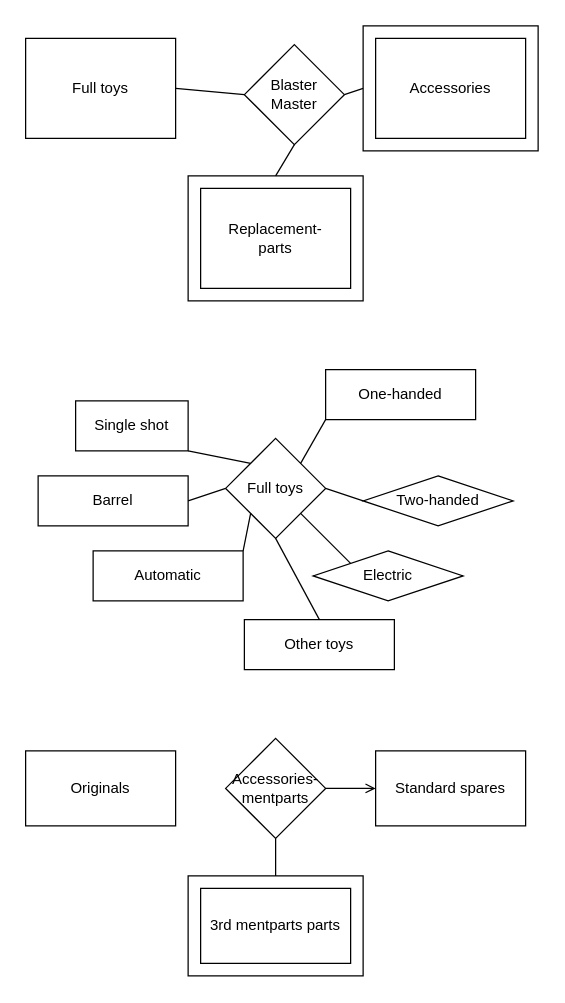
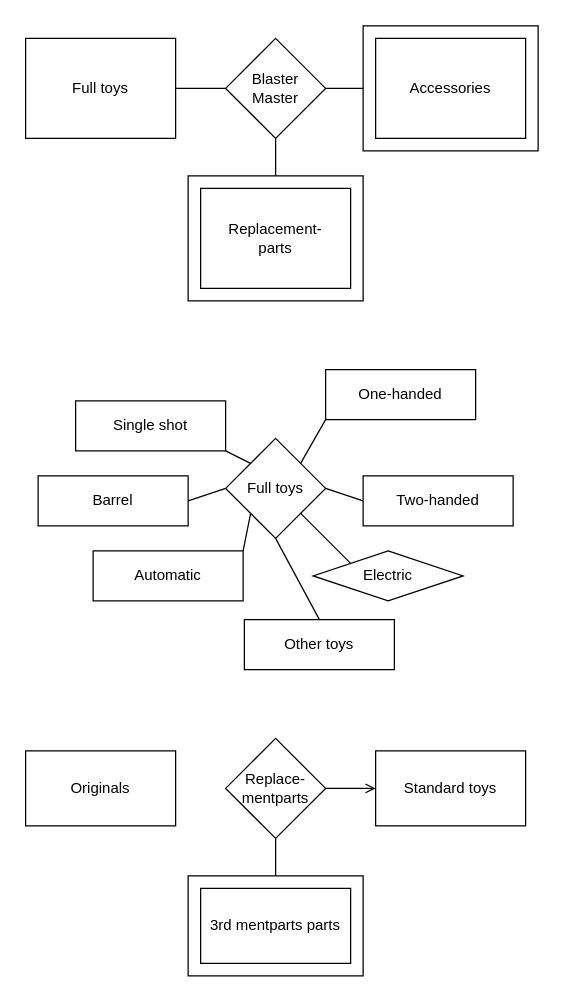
- <mxCell id="5" value="Blaster&lt;br&gt;Master" style="rhombus;whiteSpace=wrap;html=1;" parent="1" vertex="1"><mxGeometry x="195" y="35" width="80" height="80" as="geometry" /></mxCell>
+ <mxCell id="5" value="Blaster&lt;br&gt;Master" style="rhombus;whiteSpace=wrap;html=1;" parent="1" vertex="1"><mxGeometry x="180" y="30" width="80" height="80" as="geometry" /></mxCell>
- <mxCell id="14" value="Single shot" style="rounded=0;whiteSpace=wrap;html=1;" parent="1" vertex="1"><mxGeometry x="60" y="320" width="90" height="40" as="geometry" /></mxCell>
+ <mxCell id="14" value="Single shot" style="rounded=0;whiteSpace=wrap;html=1;" parent="1" vertex="1"><mxGeometry x="60" y="320" width="120" height="40" as="geometry" /></mxCell>
- <mxCell id="18" value="Two-handed" style="rhombus;whiteSpace=wrap;html=1;" parent="1" vertex="1"><mxGeometry x="290" y="380" width="120" height="40" as="geometry" /></mxCell>
+ <mxCell id="18" value="Two-handed" style="rounded=0;whiteSpace=wrap;html=1;" parent="1" vertex="1"><mxGeometry x="290" y="380" width="120" height="40" as="geometry" /></mxCell>
- <mxCell id="26" value="Accessories-&lt;br&gt;mentparts" style="rhombus;whiteSpace=wrap;html=1;" parent="1" vertex="1"><mxGeometry x="180" y="590" width="80" height="80" as="geometry" /></mxCell>
+ <mxCell id="26" value="Replace-&lt;br&gt;mentparts" style="rhombus;whiteSpace=wrap;html=1;" parent="1" vertex="1"><mxGeometry x="180" y="590" width="80" height="80" as="geometry" /></mxCell>
- <mxCell id="29" value="Standard spares" style="rounded=0;whiteSpace=wrap;html=1;" parent="1" vertex="1"><mxGeometry x="300" y="600" width="120" height="60" as="geometry" /></mxCell>
+ <mxCell id="29" value="Standard toys" style="rounded=0;whiteSpace=wrap;html=1;" parent="1" vertex="1"><mxGeometry x="300" y="600" width="120" height="60" as="geometry" /></mxCell>
